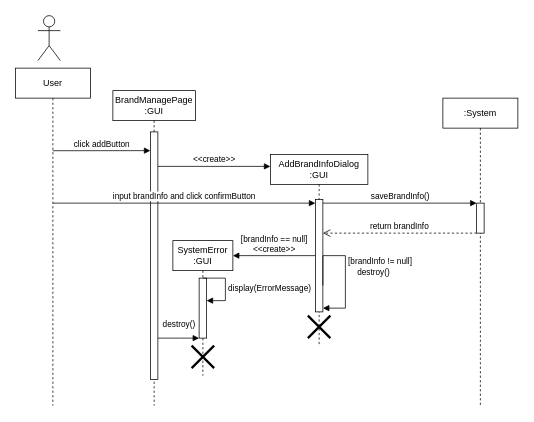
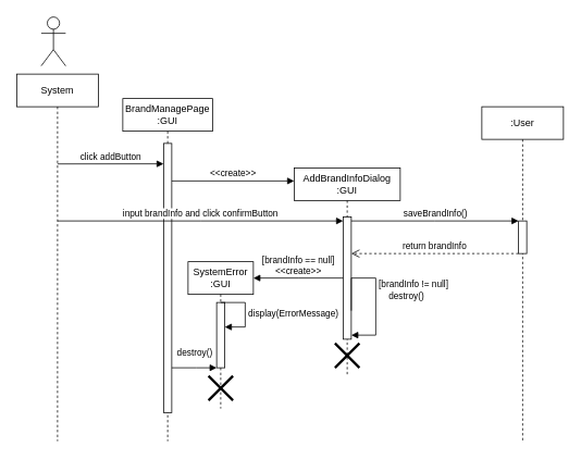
- <mxCell id="3" value="User" style="shape=umlLifeline;perimeter=lifelinePerimeter;whiteSpace=wrap;html=1;container=1;dropTarget=0;collapsible=0;recursiveResize=0;outlineConnect=0;portConstraint=eastwest;newEdgeStyle={&quot;edgeStyle&quot;:&quot;elbowEdgeStyle&quot;,&quot;elbow&quot;:&quot;vertical&quot;,&quot;curved&quot;:0,&quot;rounded&quot;:0};" vertex="1" parent="1"><mxGeometry x="20" y="90" width="100" height="450" as="geometry" /></mxCell>
+ <mxCell id="3" value="System" style="shape=umlLifeline;perimeter=lifelinePerimeter;whiteSpace=wrap;html=1;container=1;dropTarget=0;collapsible=0;recursiveResize=0;outlineConnect=0;portConstraint=eastwest;newEdgeStyle={&quot;edgeStyle&quot;:&quot;elbowEdgeStyle&quot;,&quot;elbow&quot;:&quot;vertical&quot;,&quot;curved&quot;:0,&quot;rounded&quot;:0};" vertex="1" parent="1"><mxGeometry x="20" y="90" width="100" height="450" as="geometry" /></mxCell>
- <mxCell id="12" value=":System" style="shape=umlLifeline;perimeter=lifelinePerimeter;whiteSpace=wrap;html=1;container=1;dropTarget=0;collapsible=0;recursiveResize=0;outlineConnect=0;portConstraint=eastwest;newEdgeStyle={&quot;edgeStyle&quot;:&quot;elbowEdgeStyle&quot;,&quot;elbow&quot;:&quot;vertical&quot;,&quot;curved&quot;:0,&quot;rounded&quot;:0};" vertex="1" parent="1"><mxGeometry x="590" y="130" width="100" height="410" as="geometry" /></mxCell>
+ <mxCell id="12" value=":User" style="shape=umlLifeline;perimeter=lifelinePerimeter;whiteSpace=wrap;html=1;container=1;dropTarget=0;collapsible=0;recursiveResize=0;outlineConnect=0;portConstraint=eastwest;newEdgeStyle={&quot;edgeStyle&quot;:&quot;elbowEdgeStyle&quot;,&quot;elbow&quot;:&quot;vertical&quot;,&quot;curved&quot;:0,&quot;rounded&quot;:0};" vertex="1" parent="1"><mxGeometry x="590" y="130" width="100" height="410" as="geometry" /></mxCell>
